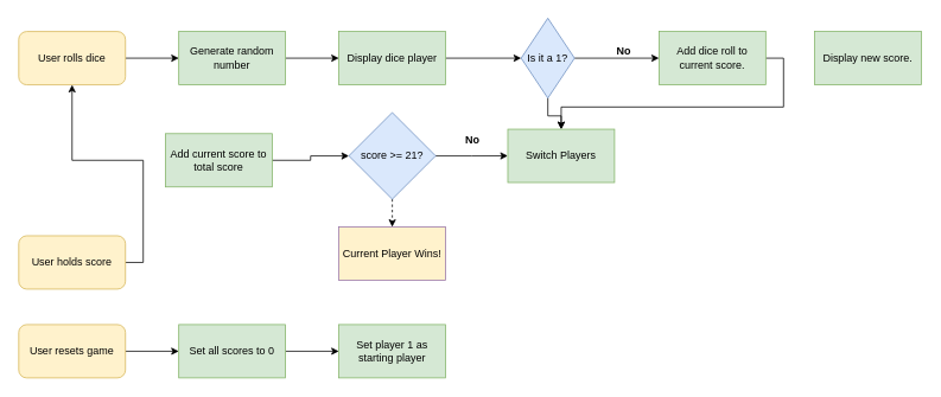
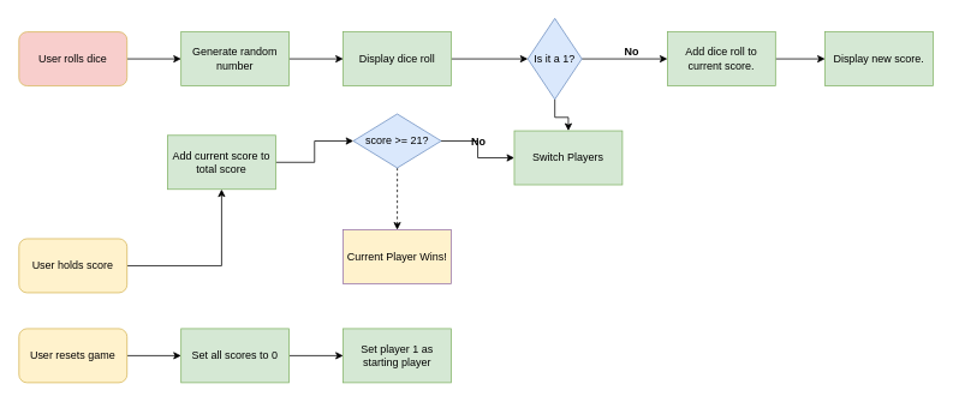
- <mxCell id="3" value="User rolls dice" style="rounded=1;whiteSpace=wrap;html=1;fillColor=#fff2cc;strokeColor=#d6b656;" vertex="1" parent="1"><mxGeometry x="20" y="35" width="120" height="60" as="geometry" /></mxCell>
+ <mxCell id="3" value="User rolls dice" style="rounded=1;whiteSpace=wrap;html=1;fillColor=#f8cecc;strokeColor=#d6b656;" vertex="1" parent="1"><mxGeometry x="20" y="35" width="120" height="60" as="geometry" /></mxCell>
- <mxCell id="17" value="Display dice player" style="rounded=0;whiteSpace=wrap;html=1;fillColor=#d5e8d4;strokeColor=#82b366;" vertex="1" parent="1"><mxGeometry x="380" y="35" width="120" height="60" as="geometry" /></mxCell>
+ <mxCell id="17" value="Display dice roll" style="rounded=0;whiteSpace=wrap;html=1;fillColor=#d5e8d4;strokeColor=#82b366;" vertex="1" parent="1"><mxGeometry x="380" y="35" width="120" height="60" as="geometry" /></mxCell>
- <mxCell id="18" style="edgeStyle=orthogonalEdgeStyle;rounded=0;orthogonalLoop=1;jettySize=auto;html=1;exitX=1;exitY=0.5;exitDx=0;exitDy=0;" edge="1" parent="1" source="19" target="24"><mxGeometry relative="1" as="geometry" /></mxCell>
+ <mxCell id="18" style="edgeStyle=orthogonalEdgeStyle;rounded=0;orthogonalLoop=1;jettySize=auto;html=1;exitX=1;exitY=0.5;exitDx=0;exitDy=0;entryX=0;entryY=0.5;entryDx=0;entryDy=0;" edge="1" parent="1" source="19" target="20"><mxGeometry relative="1" as="geometry" /></mxCell>
- <mxCell id="23" value="score &amp;gt;= 21?" style="rhombus;whiteSpace=wrap;html=1;fillColor=#dae8fc;strokeColor=#6c8ebf;" vertex="1" parent="1"><mxGeometry x="391.25" y="126.25" width="97.5" height="97.5" as="geometry" /></mxCell>
+ <mxCell id="23" value="score &amp;gt;= 21?" style="rhombus;whiteSpace=wrap;html=1;fillColor=#dae8fc;strokeColor=#6c8ebf;" vertex="1" parent="1"><mxGeometry x="391.25" y="126.25" width="97.5" height="60" as="geometry" /></mxCell>
- <mxCell id="10" style="edgeStyle=orthogonalEdgeStyle;rounded=0;orthogonalLoop=1;jettySize=auto;html=1;exitX=1;exitY=0.5;exitDx=0;exitDy=0;" edge="1" parent="1" source="11" target="3"><mxGeometry relative="1" as="geometry" /></mxCell>
+ <mxCell id="10" style="edgeStyle=orthogonalEdgeStyle;rounded=0;orthogonalLoop=1;jettySize=auto;html=1;exitX=1;exitY=0.5;exitDx=0;exitDy=0;" edge="1" parent="1" source="11" target="15"><mxGeometry relative="1" as="geometry" /></mxCell>
